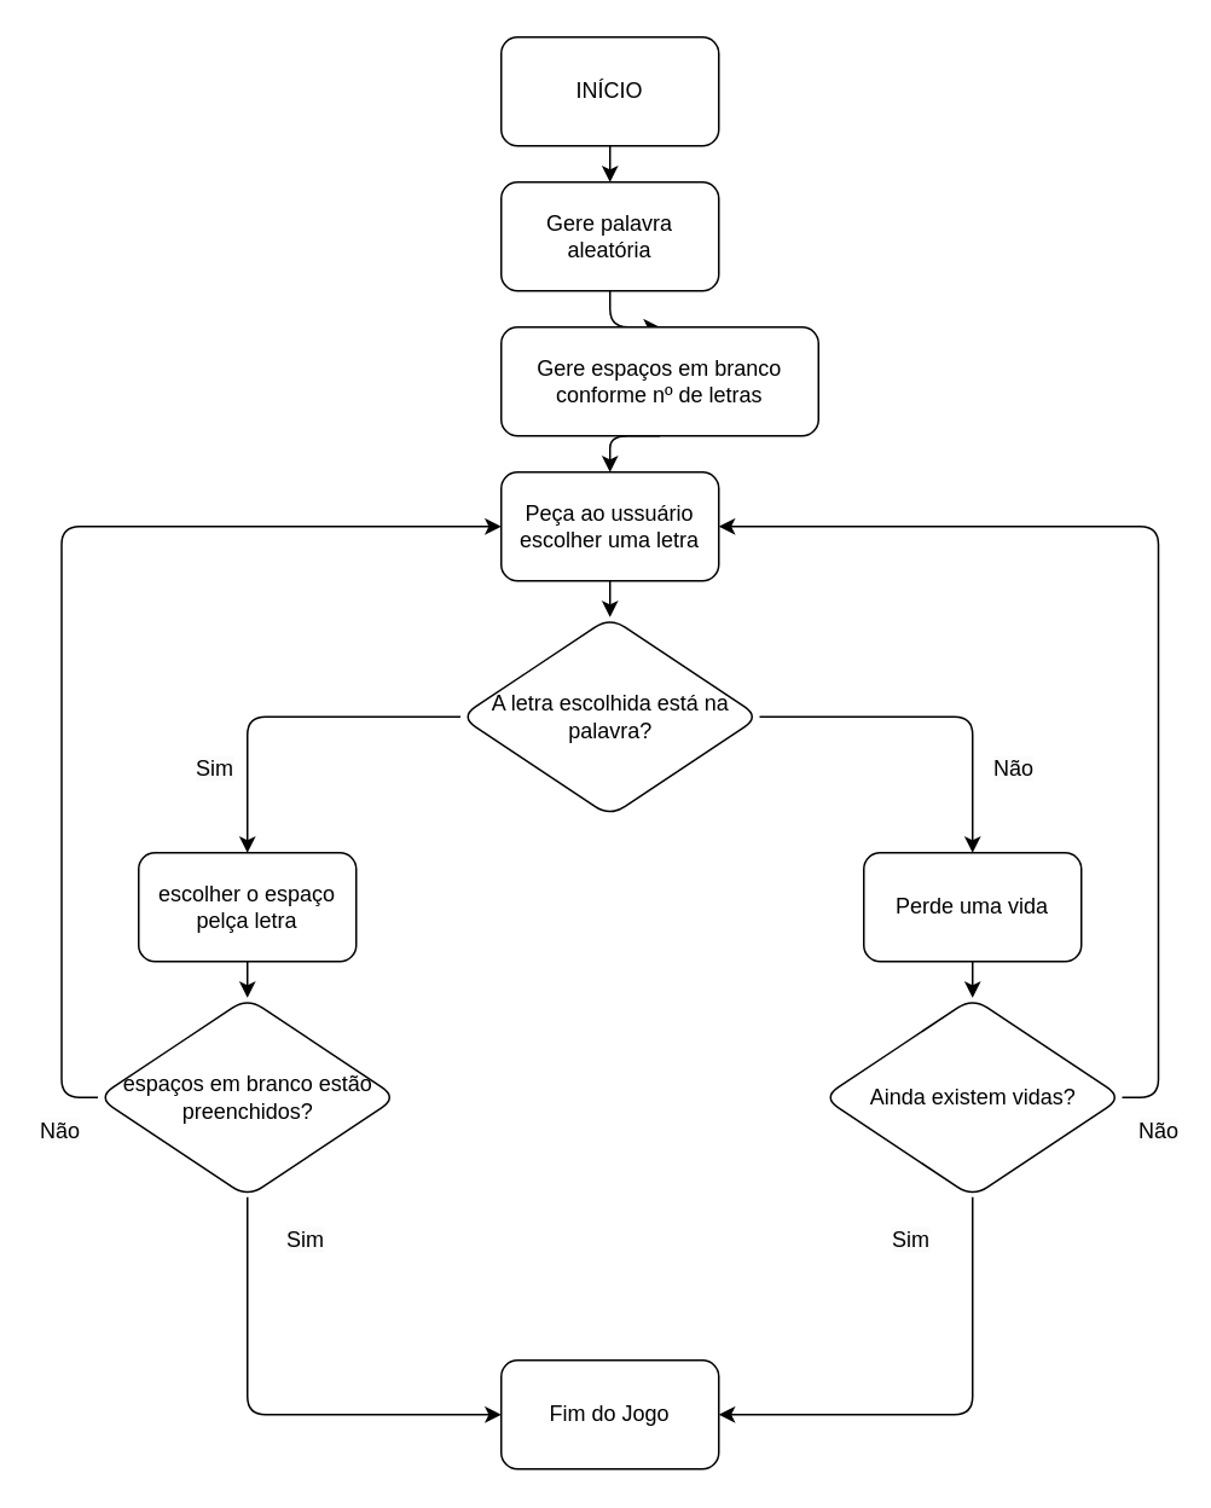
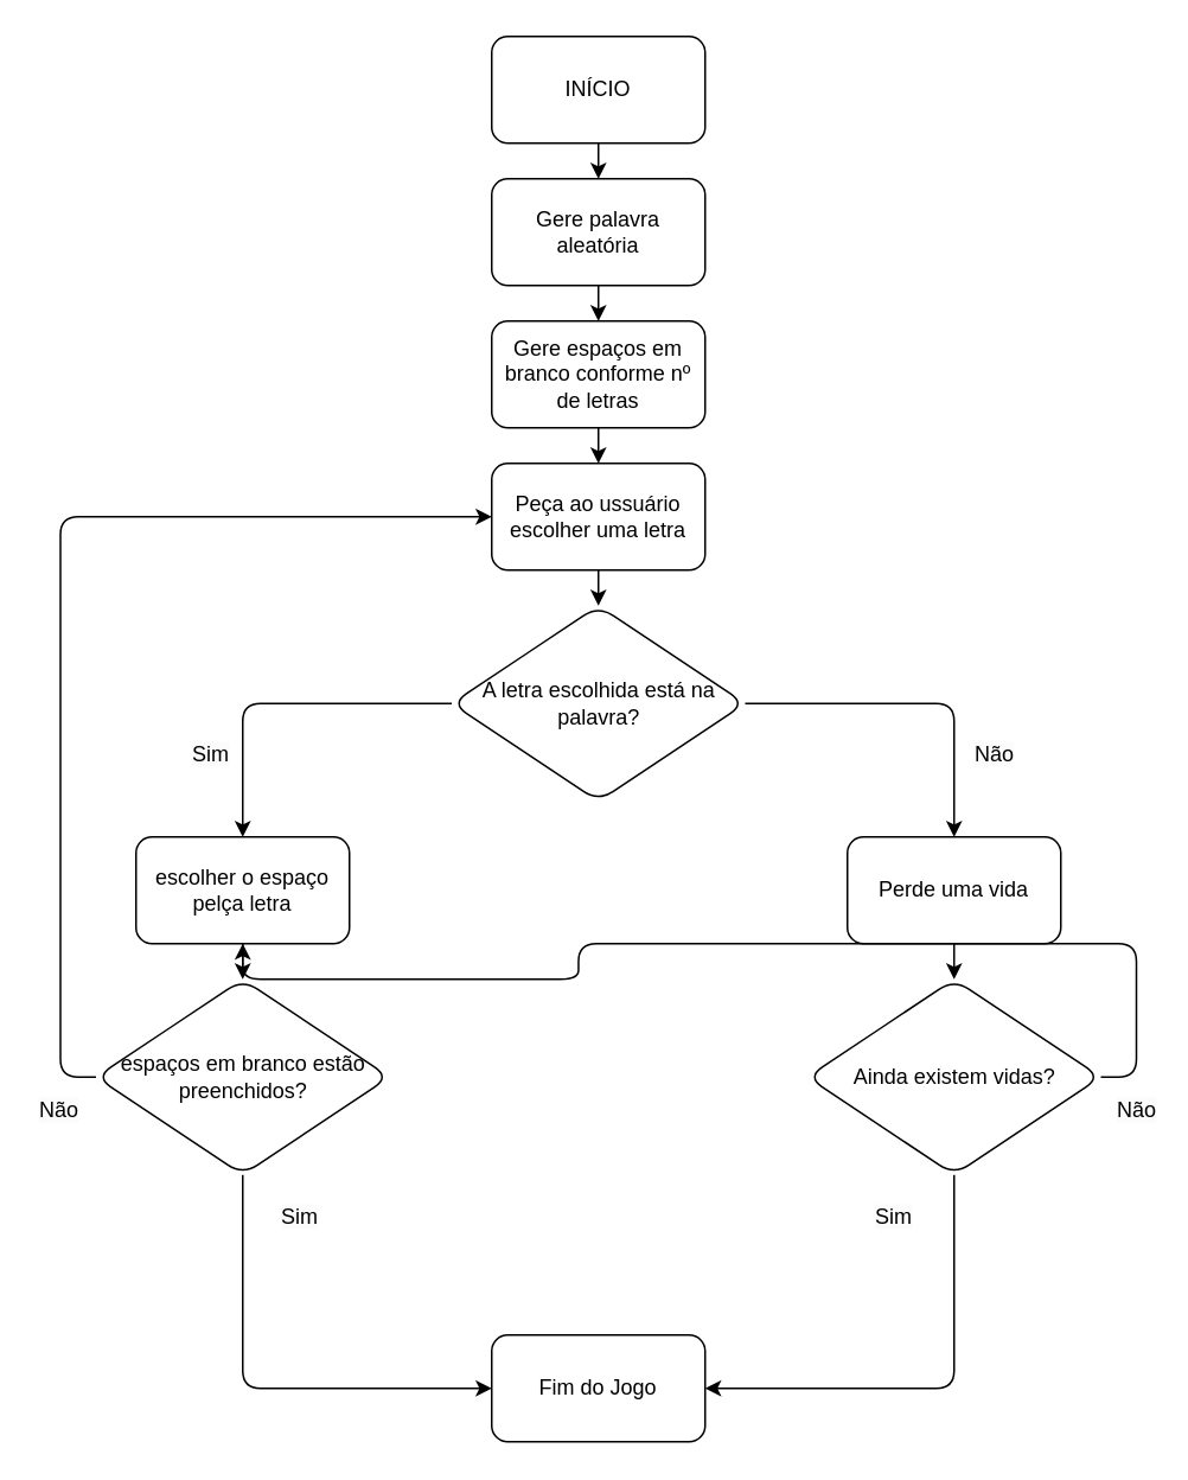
- <mxCell id="7" value="Gere espaços em branco conforme nº de letras" style="rounded=1;whiteSpace=wrap;html=1;" parent="1" vertex="1"><mxGeometry x="276" y="180" width="175" height="60" as="geometry" /></mxCell>
+ <mxCell id="7" value="Gere espaços em branco conforme nº de letras" style="rounded=1;whiteSpace=wrap;html=1;" parent="1" vertex="1"><mxGeometry x="276" y="180" width="120" height="60" as="geometry" /></mxCell>
- <mxCell id="22" style="edgeStyle=orthogonalEdgeStyle;rounded=1;orthogonalLoop=1;jettySize=auto;html=1;exitX=1;exitY=0.5;exitDx=0;exitDy=0;entryX=1;entryY=0.5;entryDx=0;entryDy=0;" parent="1" source="24" target="9" edge="1"><mxGeometry relative="1" as="geometry" /></mxCell>
+ <mxCell id="22" style="edgeStyle=orthogonalEdgeStyle;rounded=1;orthogonalLoop=1;jettySize=auto;html=1;exitX=1;exitY=0.5;exitDx=0;exitDy=0;" parent="1" source="24" target="14" edge="1"><mxGeometry relative="1" as="geometry" /></mxCell>
